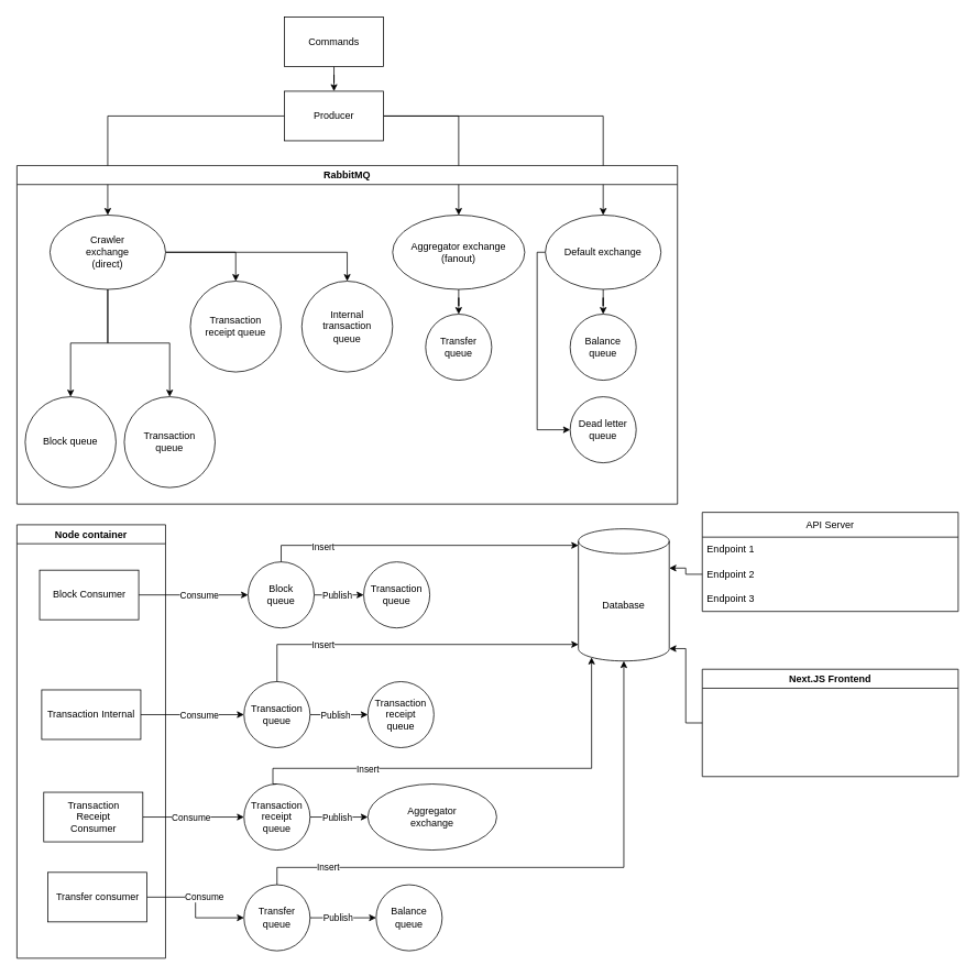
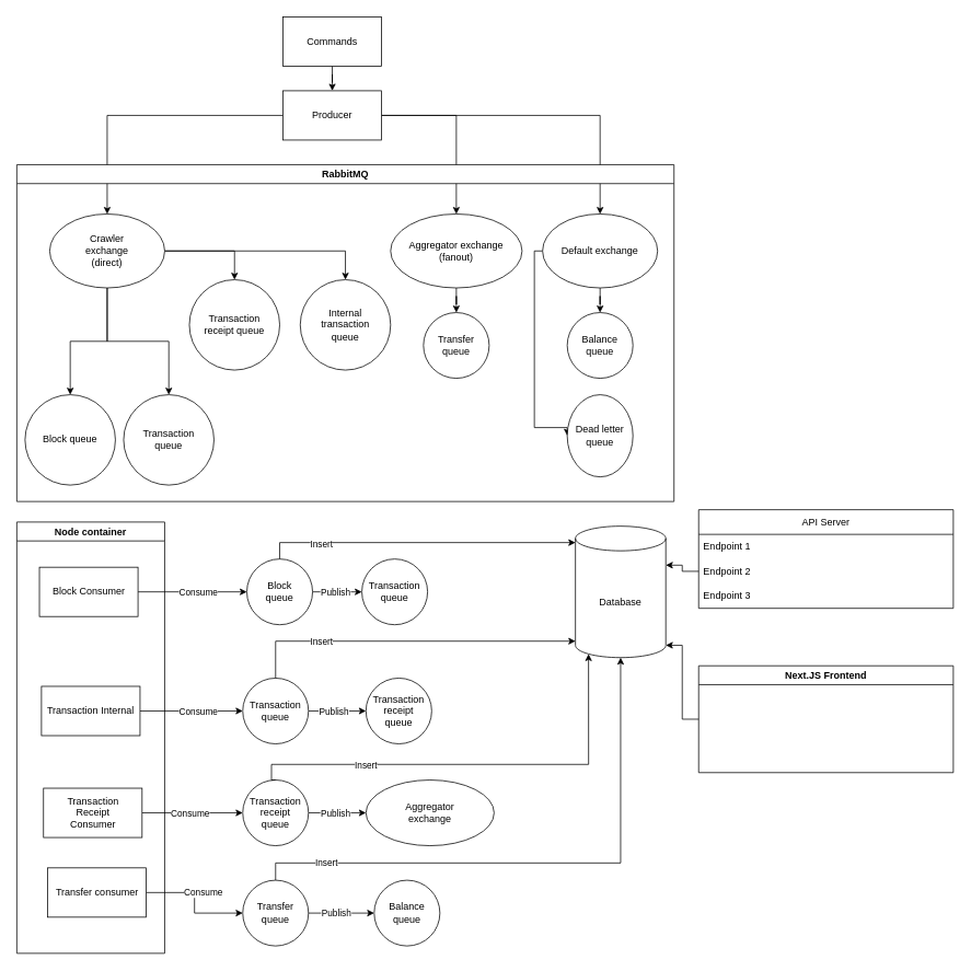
- <mxCell id="21" value="Dead letter&lt;div&gt;queue&lt;/div&gt;" style="ellipse;whiteSpace=wrap;html=1;aspect=fixed;" vertex="1" parent="6"><mxGeometry x="670" y="280" width="80" height="80" as="geometry" /></mxCell>
+ <mxCell id="21" value="Dead letter&lt;div&gt;queue&lt;/div&gt;" style="ellipse;whiteSpace=wrap;html=1;aspect=fixed;" vertex="1" parent="6"><mxGeometry x="670" y="280" width="80" height="100" as="geometry" /></mxCell>
